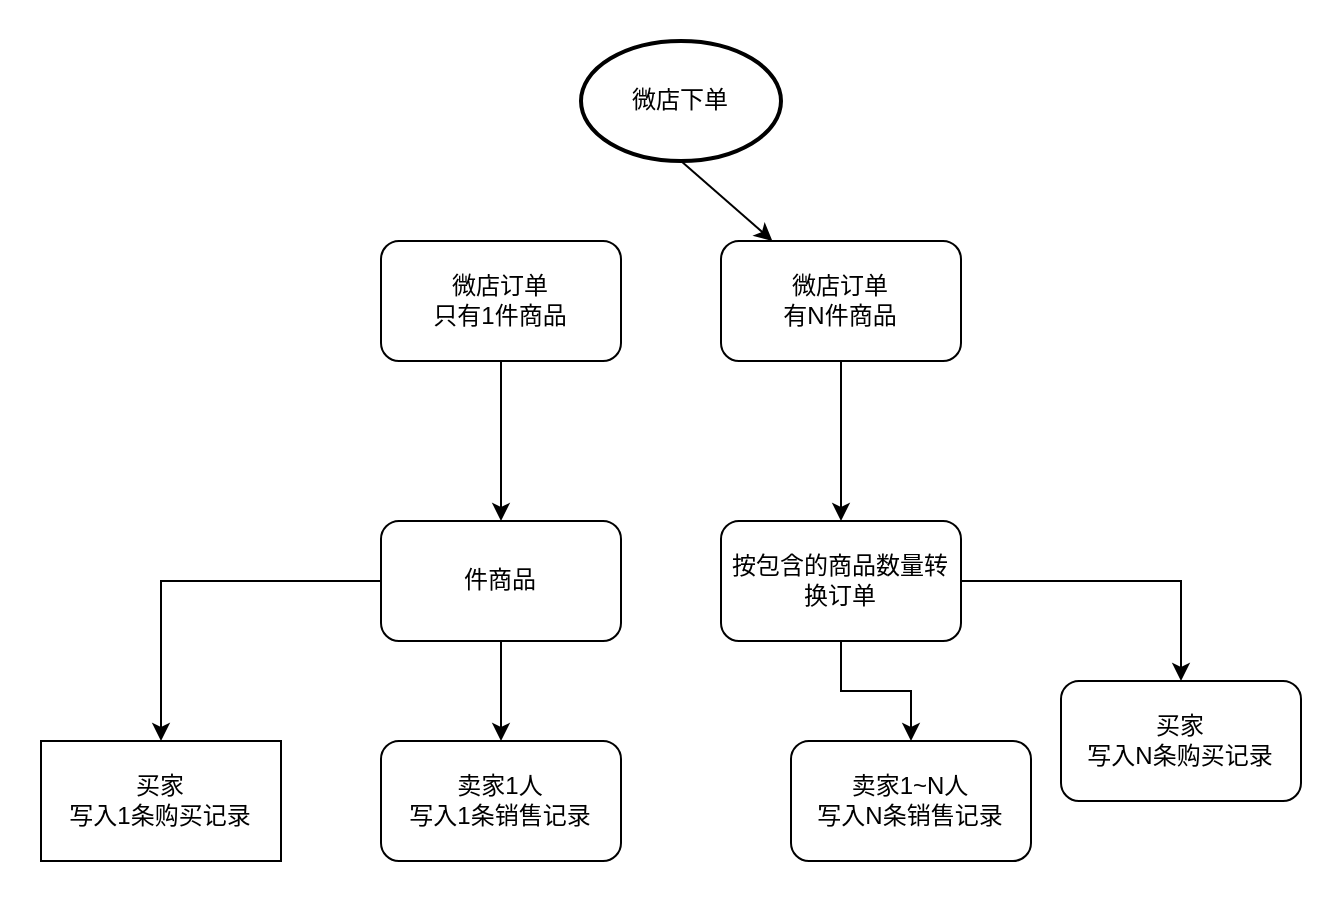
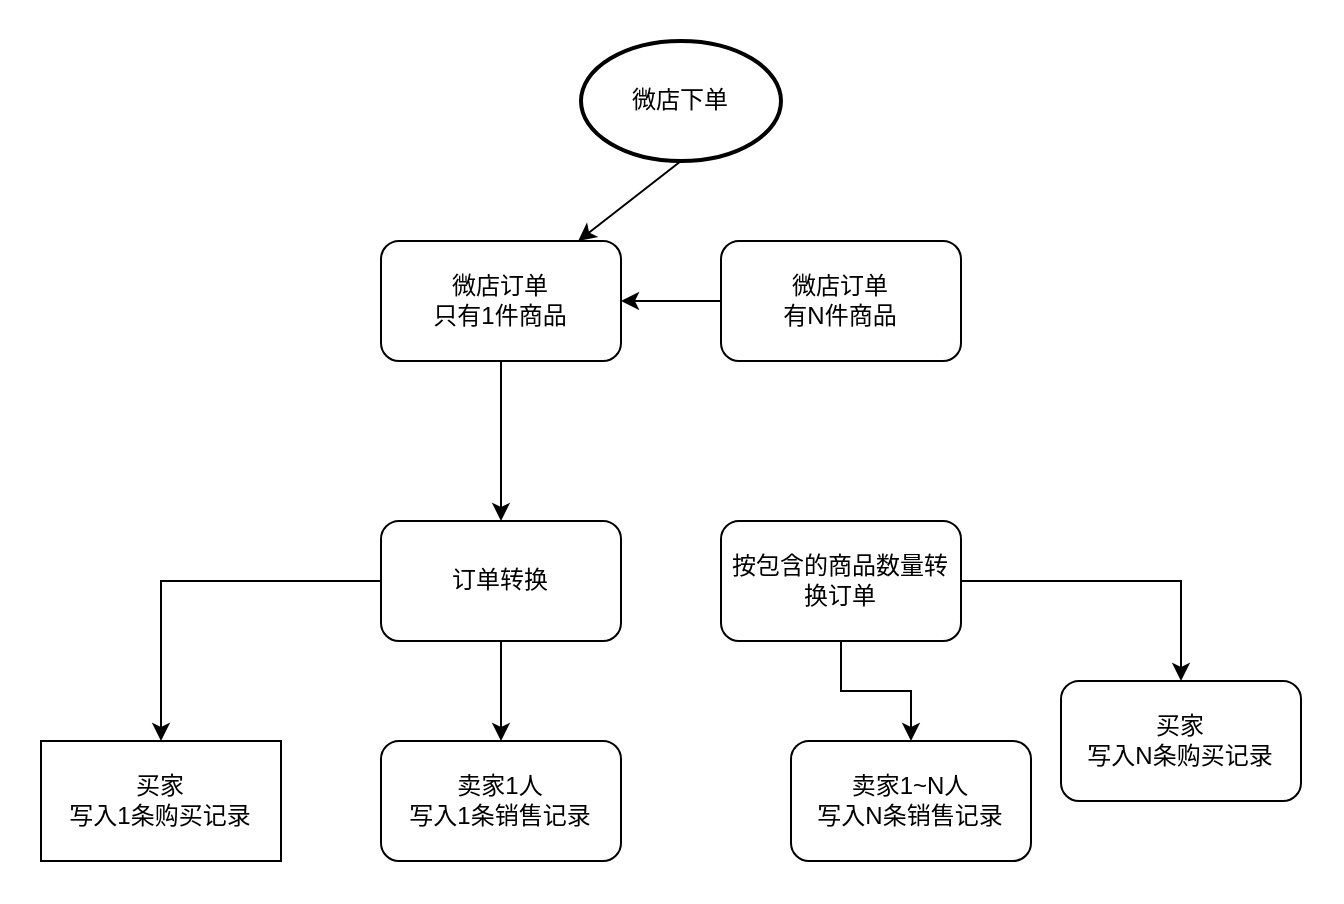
- <mxCell id="3" value="" style="endArrow=classic;html=1;exitX=0.5;exitY=1;exitDx=0;exitDy=0;exitPerimeter=0;" edge="1" parent="1" source="2" target="7"><mxGeometry width="50" height="50" relative="1" as="geometry"><mxPoint x="270" y="310" as="sourcePoint" /><mxPoint x="250" y="120" as="targetPoint" /></mxGeometry></mxCell>
+ <mxCell id="3" value="" style="endArrow=classic;html=1;exitX=0.5;exitY=1;exitDx=0;exitDy=0;exitPerimeter=0;" edge="1" parent="1" source="2" target="5"><mxGeometry width="50" height="50" relative="1" as="geometry"><mxPoint x="270" y="310" as="sourcePoint" /><mxPoint x="250" y="120" as="targetPoint" /></mxGeometry></mxCell>
- <mxCell id="6" value="" style="edgeStyle=orthogonalEdgeStyle;rounded=0;orthogonalLoop=1;jettySize=auto;html=1;" edge="1" parent="1" source="7" target="15"><mxGeometry relative="1" as="geometry" /></mxCell>
+ <mxCell id="6" value="" style="edgeStyle=orthogonalEdgeStyle;rounded=0;orthogonalLoop=1;jettySize=auto;html=1;" edge="1" parent="1" source="7" target="5"><mxGeometry relative="1" as="geometry" /></mxCell>
- <mxCell id="10" value="件商品" style="whiteSpace=wrap;html=1;rounded=1;" vertex="1" parent="1"><mxGeometry x="190" y="260" width="120" height="60" as="geometry" /></mxCell>
+ <mxCell id="10" value="订单转换" style="whiteSpace=wrap;html=1;rounded=1;" vertex="1" parent="1"><mxGeometry x="190" y="260" width="120" height="60" as="geometry" /></mxCell>
